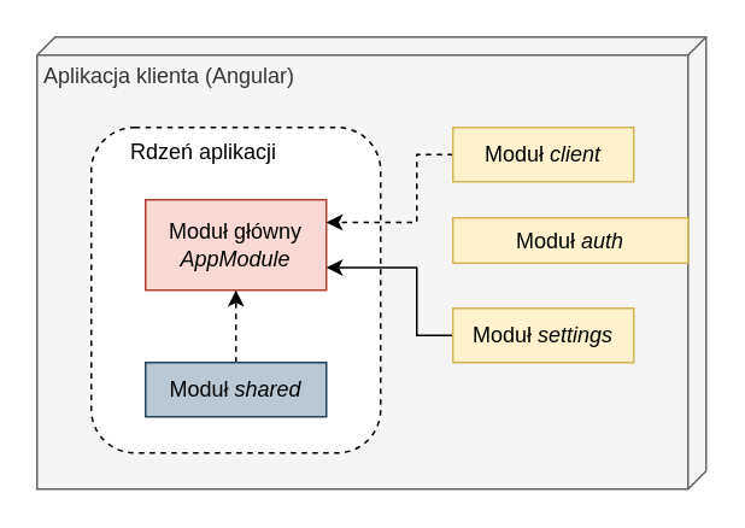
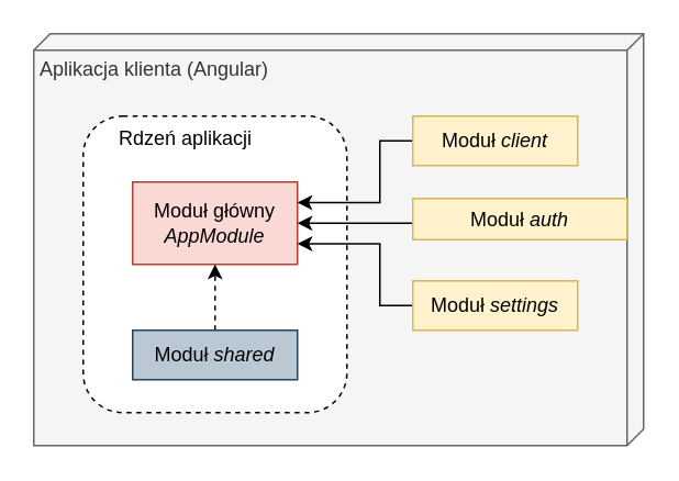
- <mxCell id="7" style="edgeStyle=orthogonalEdgeStyle;rounded=0;orthogonalLoop=1;jettySize=auto;html=1;exitX=0;exitY=0.5;exitDx=0;exitDy=0;entryX=1;entryY=0.25;entryDx=0;entryDy=0;dashed=1;" edge="1" parent="1" source="8" target="4"><mxGeometry relative="1" as="geometry"><Array as="points"><mxPoint x="230" y="85" /><mxPoint x="230" y="123" /></Array></mxGeometry></mxCell>
+ <mxCell id="7" style="edgeStyle=orthogonalEdgeStyle;rounded=0;orthogonalLoop=1;jettySize=auto;html=1;exitX=0;exitY=0.5;exitDx=0;exitDy=0;entryX=1;entryY=0.25;entryDx=0;entryDy=0;" edge="1" parent="1" source="8" target="4"><mxGeometry relative="1" as="geometry"><Array as="points"><mxPoint x="230" y="85" /><mxPoint x="230" y="123" /></Array></mxGeometry></mxCell>
+ <mxCell id="9" style="edgeStyle=orthogonalEdgeStyle;rounded=0;orthogonalLoop=1;jettySize=auto;html=1;exitX=0;exitY=0.5;exitDx=0;exitDy=0;entryX=1;entryY=0.5;entryDx=0;entryDy=0;" edge="1" parent="1" source="10" target="4"><mxGeometry relative="1" as="geometry"><Array as="points"><mxPoint x="240" y="135" /><mxPoint x="240" y="135" /></Array></mxGeometry></mxCell>
